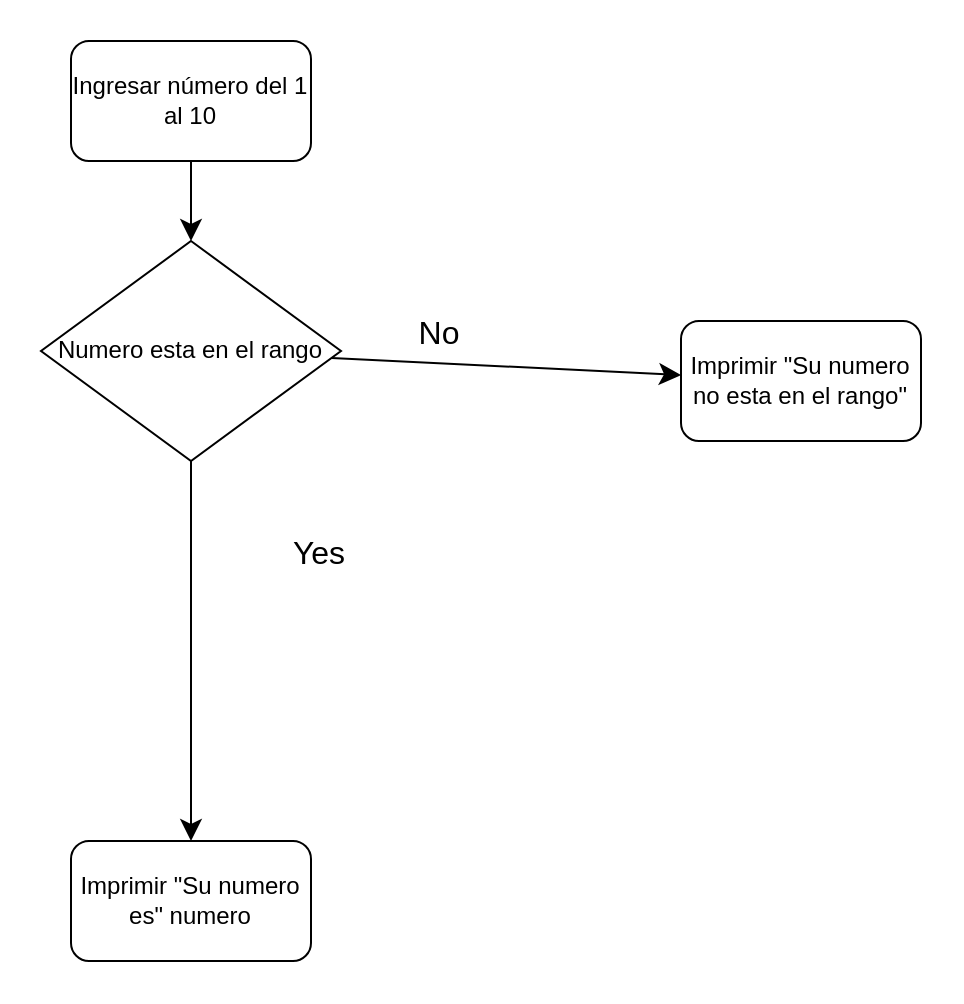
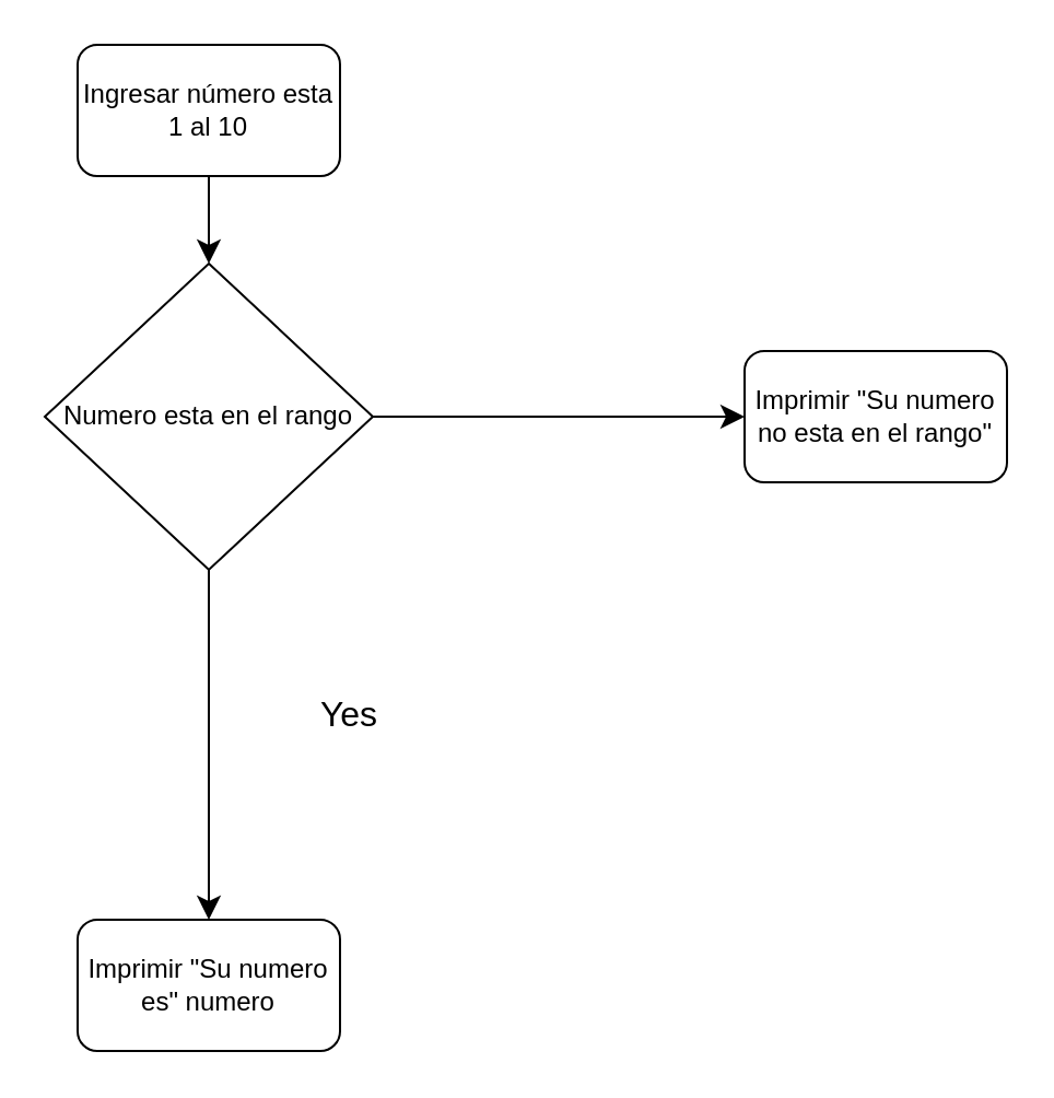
- <mxCell id="3" value="Ingresar número del 1 al 10" style="rounded=1;whiteSpace=wrap;html=1;" vertex="1" parent="1"><mxGeometry x="35" y="20" width="120" height="60" as="geometry" /></mxCell>
+ <mxCell id="3" value="Ingresar número esta 1 al 10" style="rounded=1;whiteSpace=wrap;html=1;" vertex="1" parent="1"><mxGeometry x="35" y="20" width="120" height="60" as="geometry" /></mxCell>
- <mxCell id="10" value="No" style="text;html=1;align=center;verticalAlign=middle;resizable=0;points=[];autosize=1;strokeColor=none;fillColor=none;fontSize=16;" vertex="1" parent="1"><mxGeometry x="199" y="151" width="40" height="30" as="geometry" /></mxCell>
- <mxCell id="6" value="Numero esta en el rango" style="rhombus;whiteSpace=wrap;html=1;" vertex="1" parent="1"><mxGeometry x="20" y="120" width="150" height="110" as="geometry" /></mxCell>
+ <mxCell id="6" value="Numero esta en el rango" style="rhombus;whiteSpace=wrap;html=1;" vertex="1" parent="1"><mxGeometry x="20" y="120" width="150" height="140" as="geometry" /></mxCell>
- <mxCell id="9" value="Yes" style="text;html=1;align=center;verticalAlign=middle;resizable=0;points=[];autosize=1;strokeColor=none;fillColor=none;fontSize=16;" vertex="1" parent="1"><mxGeometry x="134" y="261" width="50" height="30" as="geometry" /></mxCell>
+ <mxCell id="9" value="Yes" style="text;html=1;align=center;verticalAlign=middle;resizable=0;points=[];autosize=1;strokeColor=none;fillColor=none;fontSize=16;" vertex="1" parent="1"><mxGeometry x="134" y="311" width="50" height="30" as="geometry" /></mxCell>
